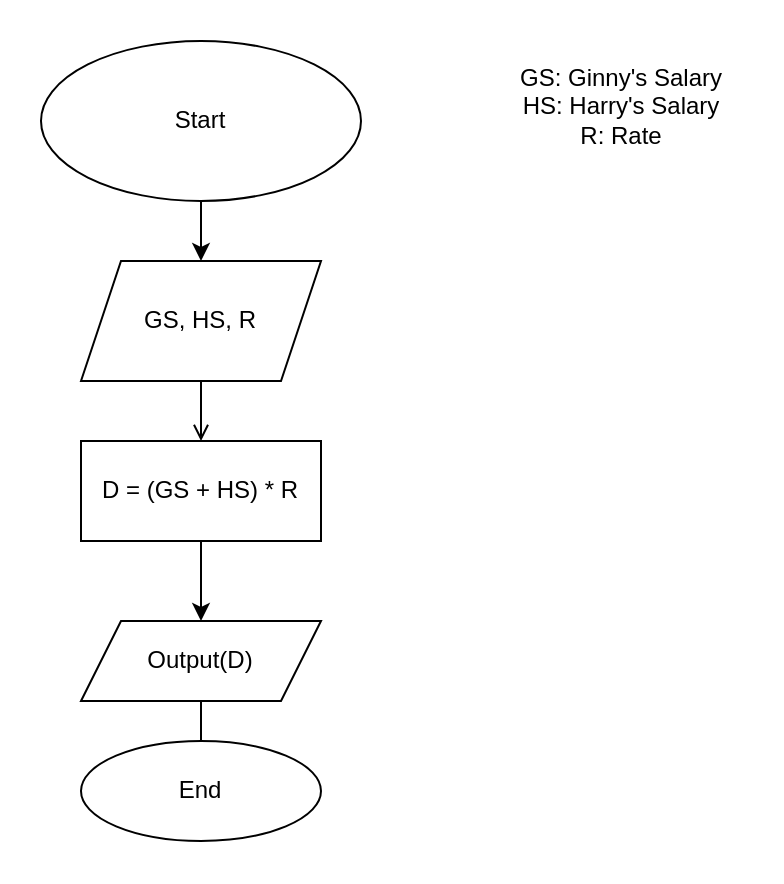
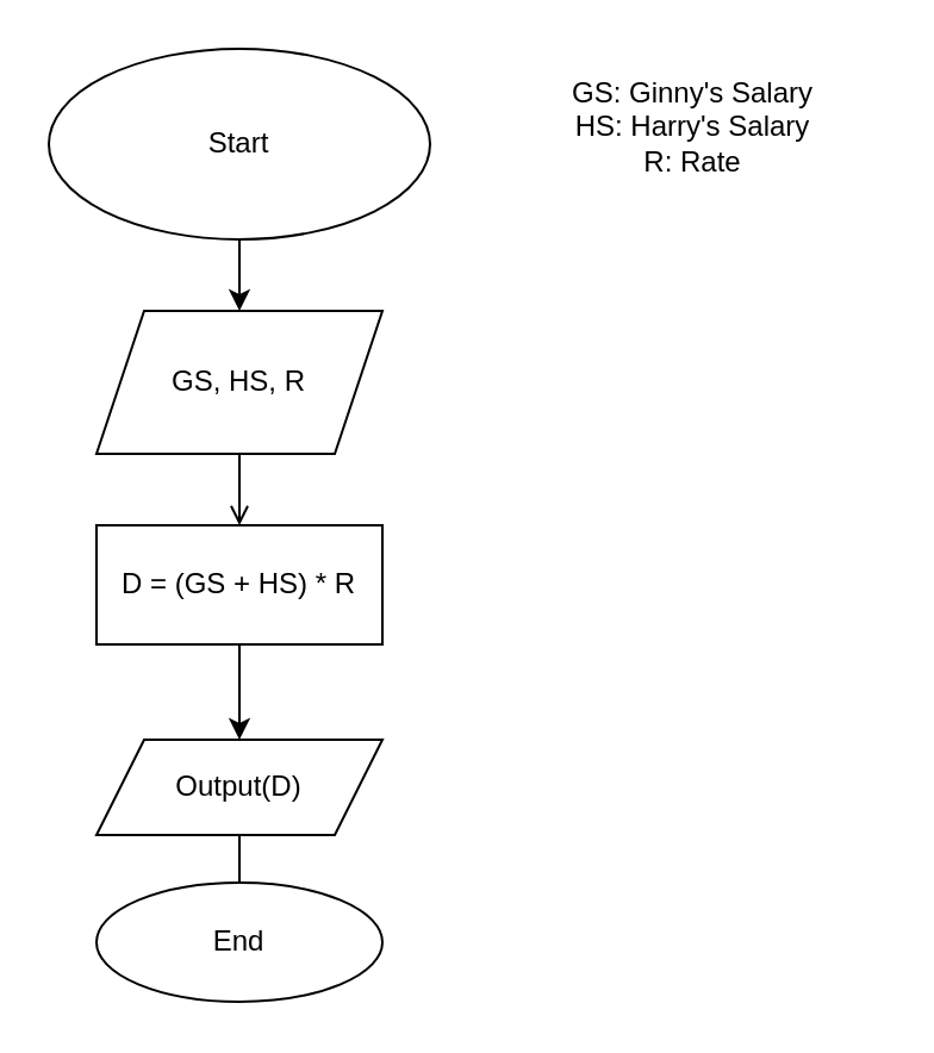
- <mxCell id="6" value="GS: Ginny's Salary&lt;br&gt;HS: Harry's Salary&lt;br&gt;R: Rate" style="text;html=1;align=center;verticalAlign=middle;resizable=0;points=[];autosize=1;strokeColor=none;fillColor=none;" vertex="1" parent="1"><mxGeometry x="250" y="23" width="120" height="60" as="geometry" /></mxCell>
+ <mxCell id="6" value="GS: Ginny's Salary&lt;br&gt;HS: Harry's Salary&lt;br&gt;R: Rate" style="text;html=1;align=center;verticalAlign=middle;resizable=0;points=[];autosize=1;strokeColor=none;fillColor=none;" vertex="1" parent="1"><mxGeometry x="230" y="23" width="120" height="60" as="geometry" /></mxCell>
